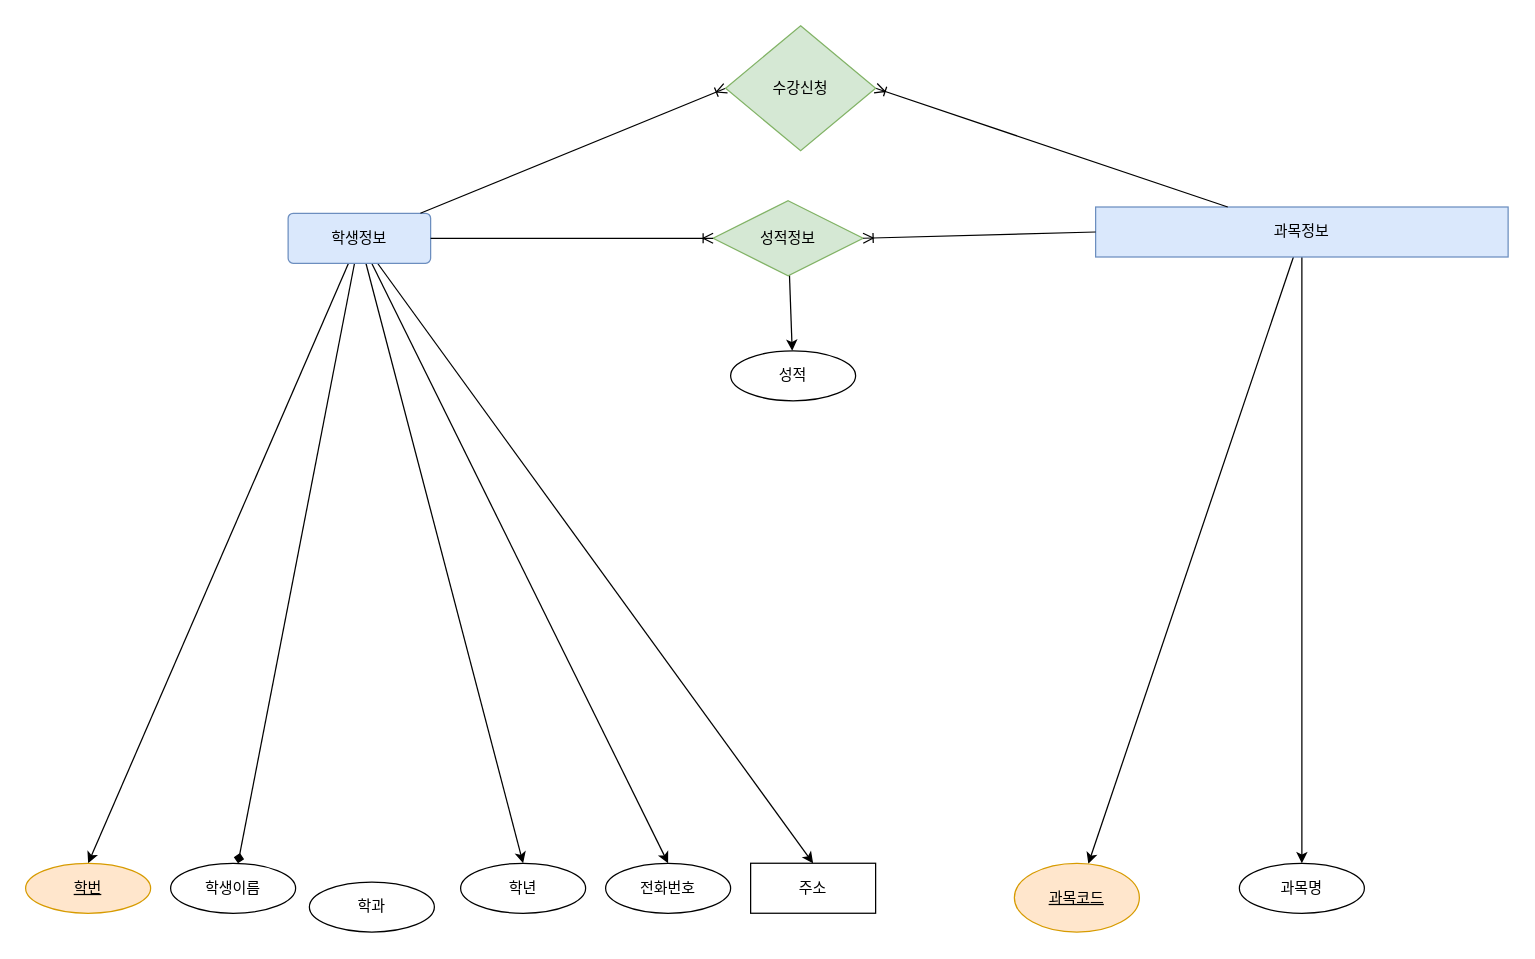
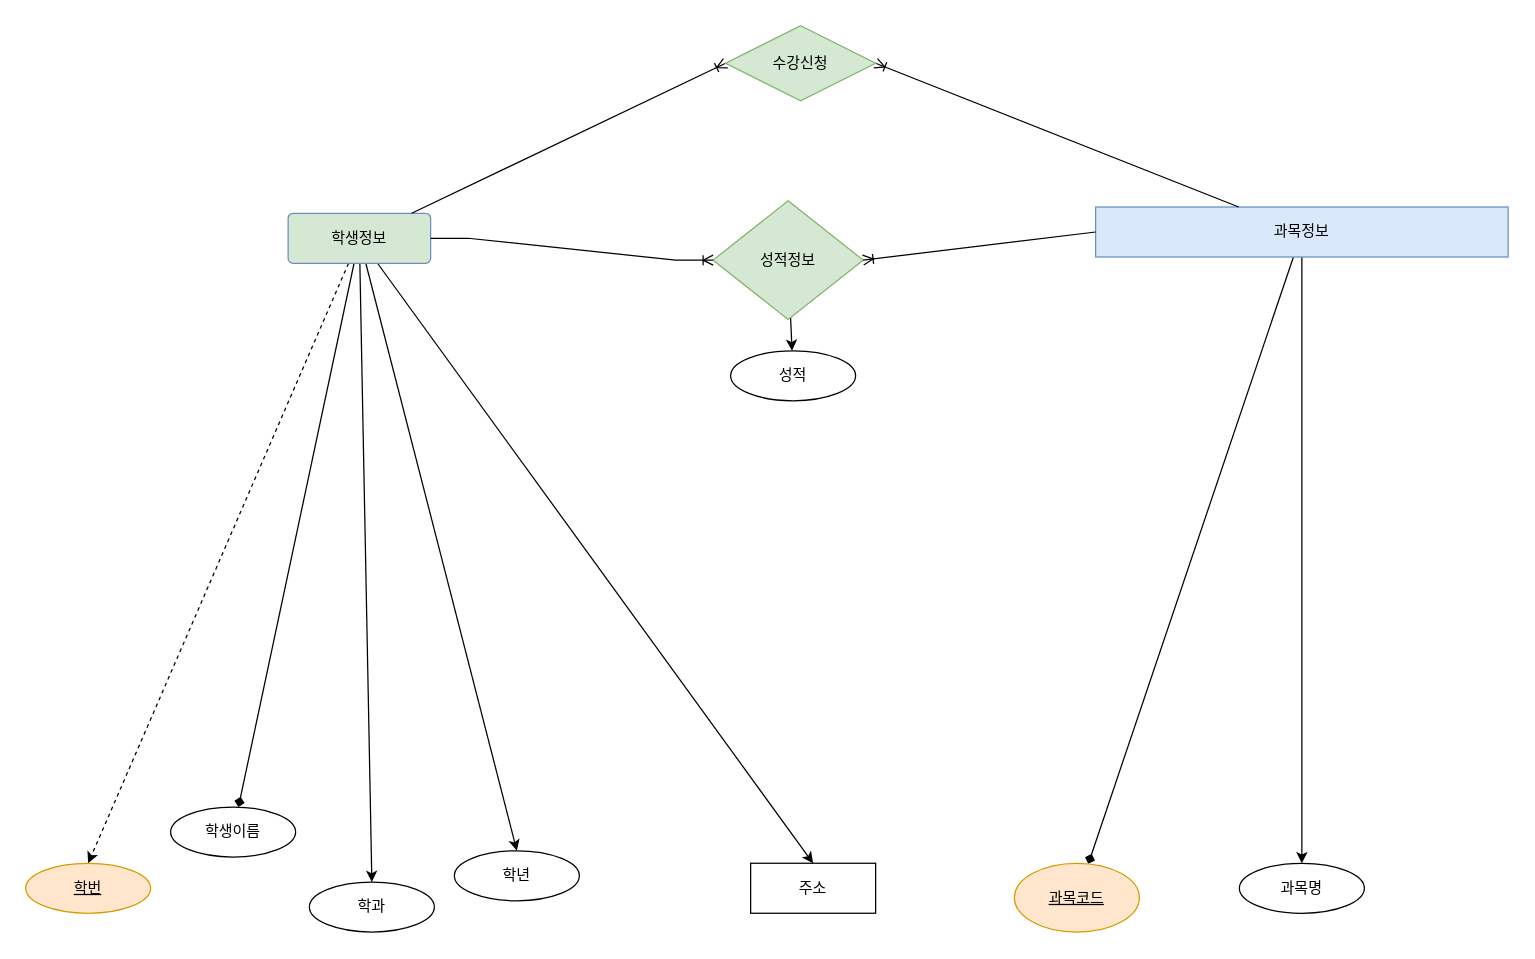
- <mxCell id="26" value="수강신청" style="shape=rhombus;perimeter=rhombusPerimeter;whiteSpace=wrap;html=1;align=center;fillColor=#d5e8d4;strokeColor=#82b366;" parent="1" vertex="1"><mxGeometry x="580" y="20" width="120" height="100" as="geometry" /></mxCell>
+ <mxCell id="26" value="수강신청" style="shape=rhombus;perimeter=rhombusPerimeter;whiteSpace=wrap;html=1;align=center;fillColor=#d5e8d4;strokeColor=#82b366;" parent="1" vertex="1"><mxGeometry x="580" y="20" width="120" height="60" as="geometry" /></mxCell>
- <mxCell id="8" value="학생정보" style="rounded=1;arcSize=10;whiteSpace=wrap;html=1;align=center;fillColor=#dae8fc;strokeColor=#6c8ebf;" parent="1" vertex="1"><mxGeometry x="230" y="170" width="114" height="40" as="geometry" /></mxCell>
+ <mxCell id="8" value="학생정보" style="rounded=1;arcSize=10;whiteSpace=wrap;html=1;align=center;fillColor=#d5e8d4;strokeColor=#6c8ebf;" parent="1" vertex="1"><mxGeometry x="230" y="170" width="114" height="40" as="geometry" /></mxCell>
- <mxCell id="23" value="성적정보" style="shape=rhombus;perimeter=rhombusPerimeter;whiteSpace=wrap;html=1;align=center;fillColor=#d5e8d4;strokeColor=#82b366;" parent="1" vertex="1"><mxGeometry x="570" y="160" width="120" height="60" as="geometry" /></mxCell>
+ <mxCell id="23" value="성적정보" style="shape=rhombus;perimeter=rhombusPerimeter;whiteSpace=wrap;html=1;align=center;fillColor=#d5e8d4;strokeColor=#82b366;" parent="1" vertex="1"><mxGeometry x="570" y="160" width="120" height="95" as="geometry" /></mxCell>
- <mxCell id="6" style="rounded=0;orthogonalLoop=1;jettySize=auto;html=1;entryX=0.5;entryY=0;entryDx=0;entryDy=0;" parent="1" source="8" target="13" edge="1"><mxGeometry relative="1" as="geometry" /></mxCell>
- <mxCell id="2" style="rounded=0;orthogonalLoop=1;jettySize=auto;html=1;entryX=0.5;entryY=0;entryDx=0;entryDy=0;" parent="1" source="8" target="9" edge="1"><mxGeometry relative="1" as="geometry" /></mxCell>
+ <mxCell id="2" style="rounded=0;orthogonalLoop=1;jettySize=auto;html=1;entryX=0.5;entryY=0;entryDx=0;entryDy=0;dashed=1;" parent="1" source="8" target="9" edge="1"><mxGeometry relative="1" as="geometry" /></mxCell>
+ <mxCell id="4" style="rounded=0;orthogonalLoop=1;jettySize=auto;html=1;entryX=0.5;entryY=0;entryDx=0;entryDy=0;" parent="1" source="8" target="11" edge="1"><mxGeometry relative="1" as="geometry" /></mxCell>
- <mxCell id="15" style="rounded=0;orthogonalLoop=1;jettySize=auto;html=1;" parent="1" source="17" target="18" edge="1"><mxGeometry relative="1" as="geometry" /></mxCell>
+ <mxCell id="15" style="rounded=0;orthogonalLoop=1;jettySize=auto;html=1;endArrow=diamond;" parent="1" source="17" target="18" edge="1"><mxGeometry relative="1" as="geometry" /></mxCell>
- <mxCell id="10" value="학생이름" style="ellipse;whiteSpace=wrap;html=1;align=center;" parent="1" vertex="1"><mxGeometry x="136" y="690" width="100" height="40" as="geometry" /></mxCell>
+ <mxCell id="10" value="학생이름" style="ellipse;whiteSpace=wrap;html=1;align=center;" parent="1" vertex="1"><mxGeometry x="136" y="645" width="100" height="40" as="geometry" /></mxCell>
- <mxCell id="12" value="학년" style="ellipse;whiteSpace=wrap;html=1;align=center;" parent="1" vertex="1"><mxGeometry x="368" y="690" width="100" height="40" as="geometry" /></mxCell>
+ <mxCell id="12" value="학년" style="ellipse;whiteSpace=wrap;html=1;align=center;" parent="1" vertex="1"><mxGeometry x="363" y="680" width="100" height="40" as="geometry" /></mxCell>
- <mxCell id="13" value="전화번호" style="ellipse;whiteSpace=wrap;html=1;align=center;" parent="1" vertex="1"><mxGeometry x="484" y="690" width="100" height="40" as="geometry" /></mxCell>
